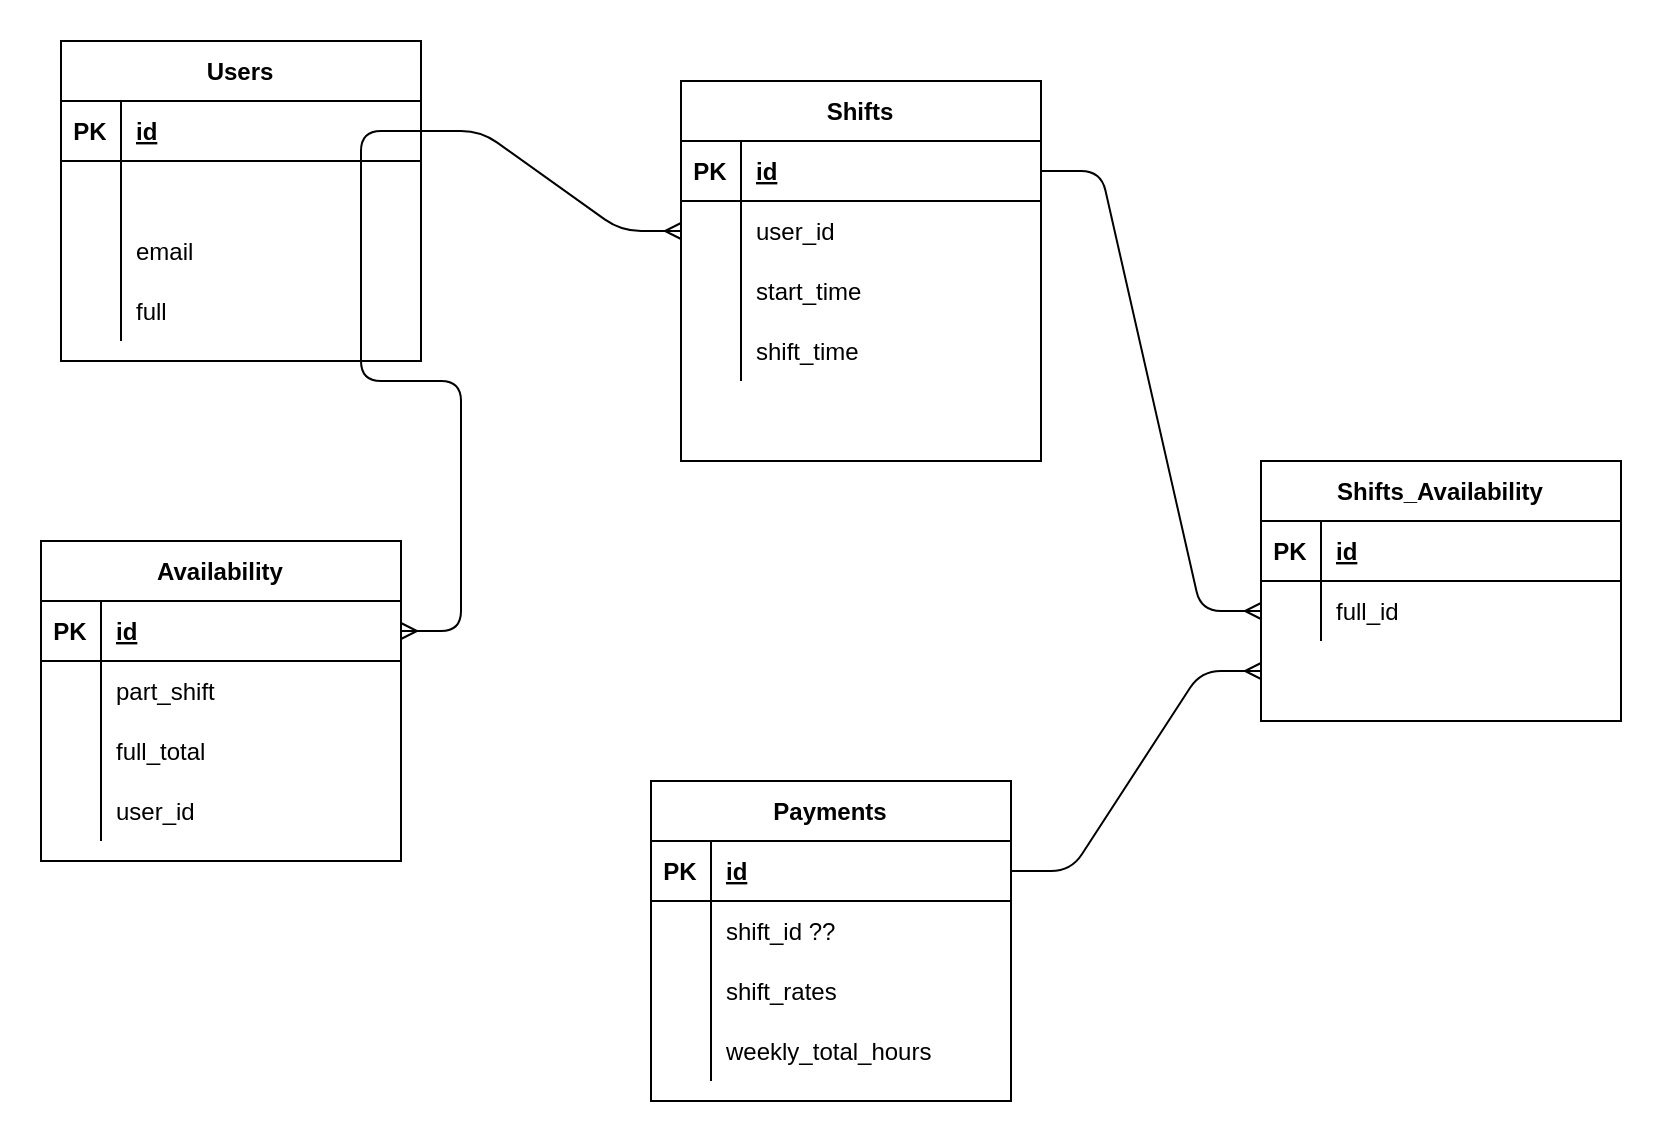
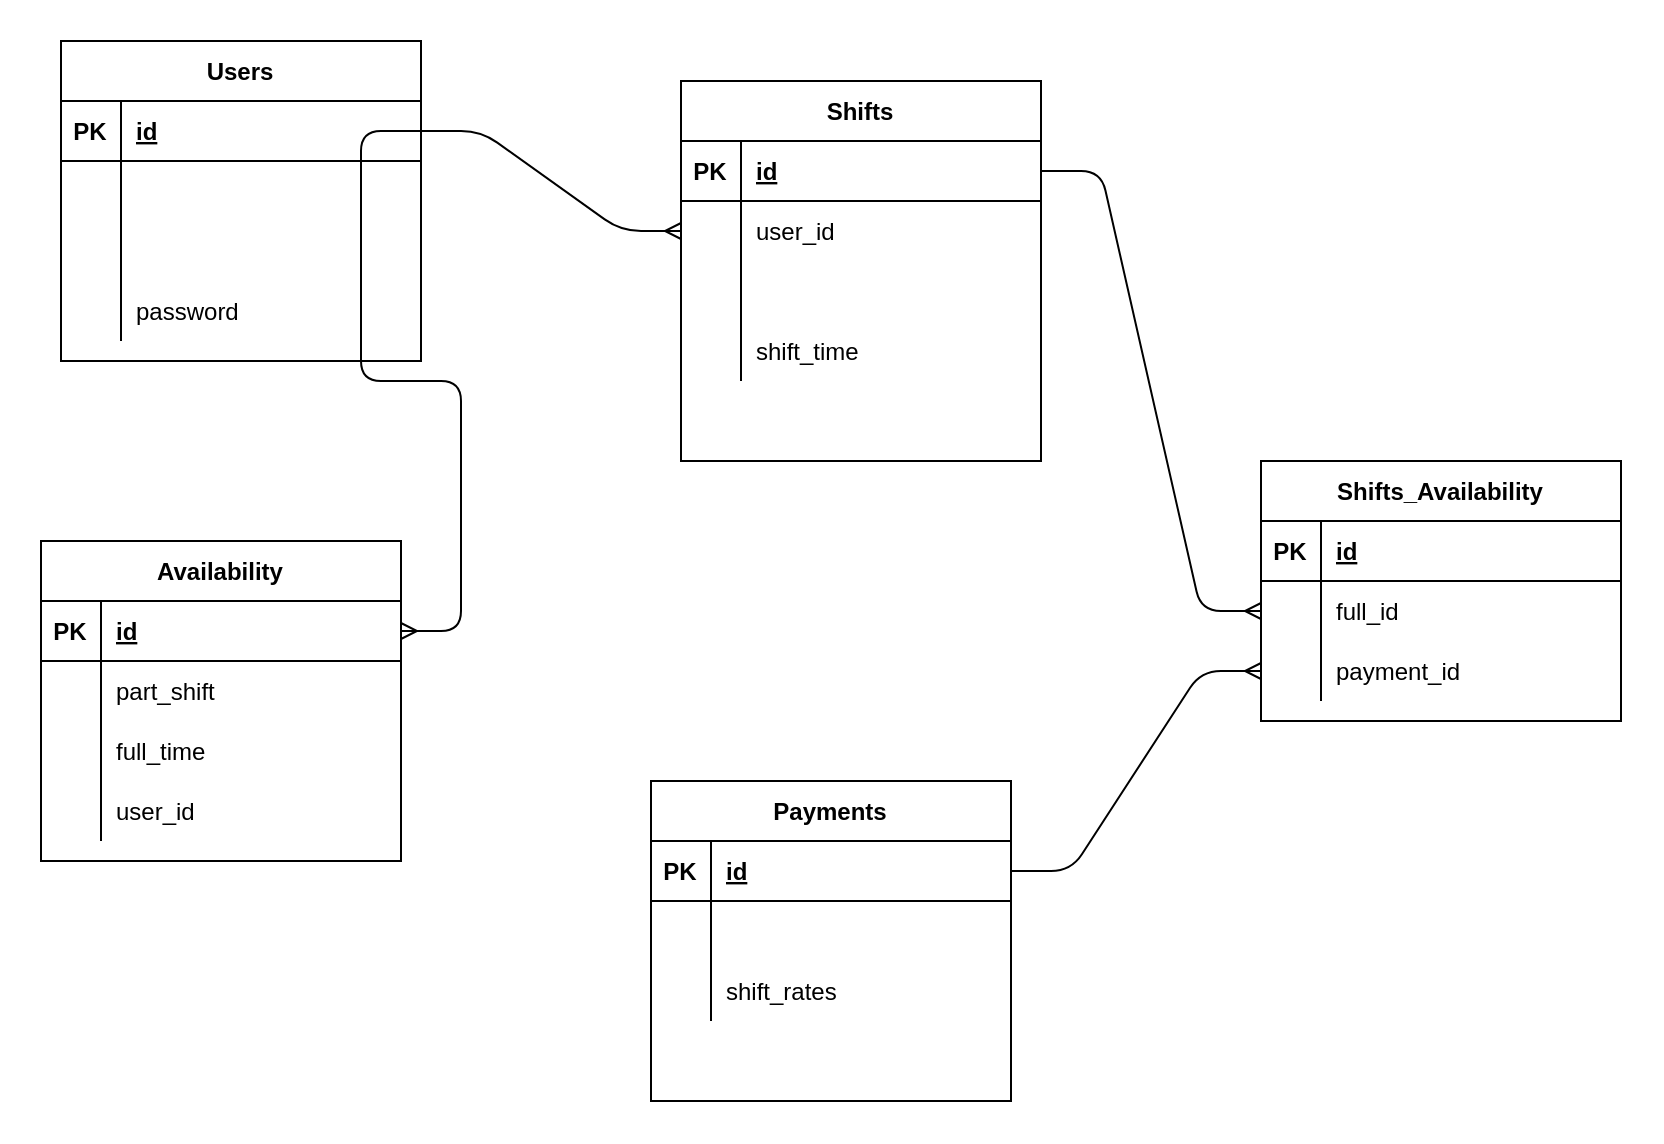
- <mxCell id="11" value="email" style="shape=partialRectangle;connectable=0;fillColor=none;top=0;left=0;bottom=0;right=0;align=left;spacingLeft=6;overflow=hidden;" vertex="1" parent="9"><mxGeometry x="30" width="150" height="30" as="geometry" /></mxCell>
- <mxCell id="23" value="start_time" style="shape=partialRectangle;connectable=0;fillColor=none;top=0;left=0;bottom=0;right=0;align=left;spacingLeft=6;overflow=hidden;" vertex="1" parent="21"><mxGeometry x="30" width="150" height="30" as="geometry" /></mxCell>
- <mxCell id="14" value="full" style="shape=partialRectangle;connectable=0;fillColor=none;top=0;left=0;bottom=0;right=0;align=left;spacingLeft=6;overflow=hidden;" vertex="1" parent="12"><mxGeometry x="30" width="150" height="30" as="geometry" /></mxCell>
+ <mxCell id="14" value="password" style="shape=partialRectangle;connectable=0;fillColor=none;top=0;left=0;bottom=0;right=0;align=left;spacingLeft=6;overflow=hidden;" vertex="1" parent="12"><mxGeometry x="30" width="150" height="30" as="geometry" /></mxCell>
+ <mxCell id="38" value="payment_id" style="shape=partialRectangle;connectable=0;fillColor=none;top=0;left=0;bottom=0;right=0;align=left;spacingLeft=6;overflow=hidden;" vertex="1" parent="36"><mxGeometry x="30" width="150" height="30" as="geometry" /></mxCell>
- <mxCell id="64" value="full_total" style="shape=partialRectangle;connectable=0;fillColor=none;top=0;left=0;bottom=0;right=0;align=left;spacingLeft=6;overflow=hidden;" vertex="1" parent="62"><mxGeometry x="30" width="150" height="30" as="geometry" /></mxCell>
+ <mxCell id="64" value="full_time" style="shape=partialRectangle;connectable=0;fillColor=none;top=0;left=0;bottom=0;right=0;align=left;spacingLeft=6;overflow=hidden;" vertex="1" parent="62"><mxGeometry x="30" width="150" height="30" as="geometry" /></mxCell>
- <mxCell id="46" value="shift_id ?? " style="shape=partialRectangle;connectable=0;fillColor=none;top=0;left=0;bottom=0;right=0;align=left;spacingLeft=6;overflow=hidden;" vertex="1" parent="44"><mxGeometry x="30" width="150" height="30" as="geometry" /></mxCell>
- <mxCell id="52" value="weekly_total_hours" style="shape=partialRectangle;connectable=0;fillColor=none;top=0;left=0;bottom=0;right=0;align=left;spacingLeft=6;overflow=hidden;" vertex="1" parent="50"><mxGeometry x="30" width="150" height="30" as="geometry" /></mxCell>
